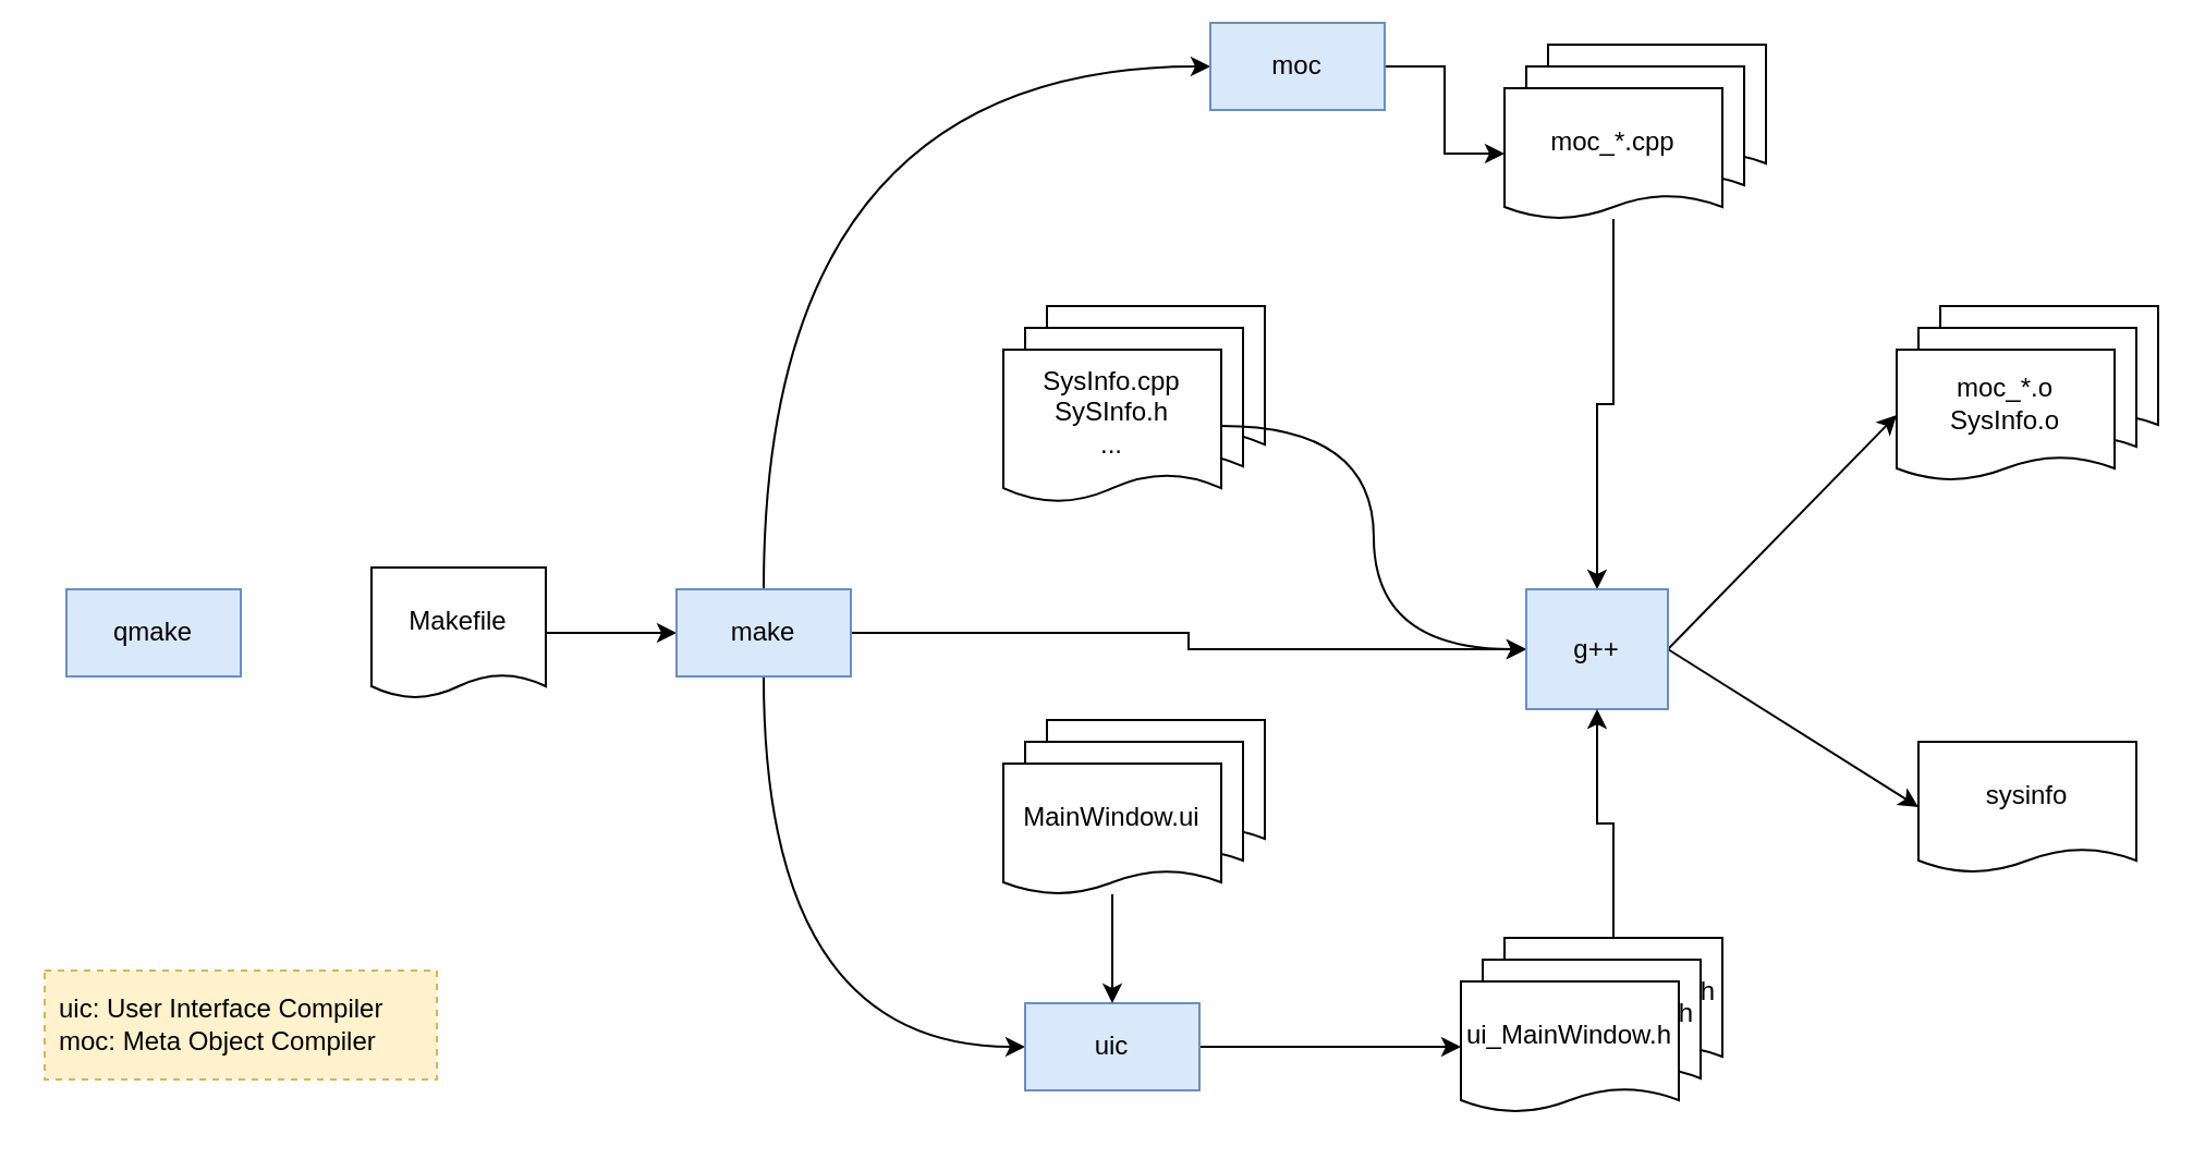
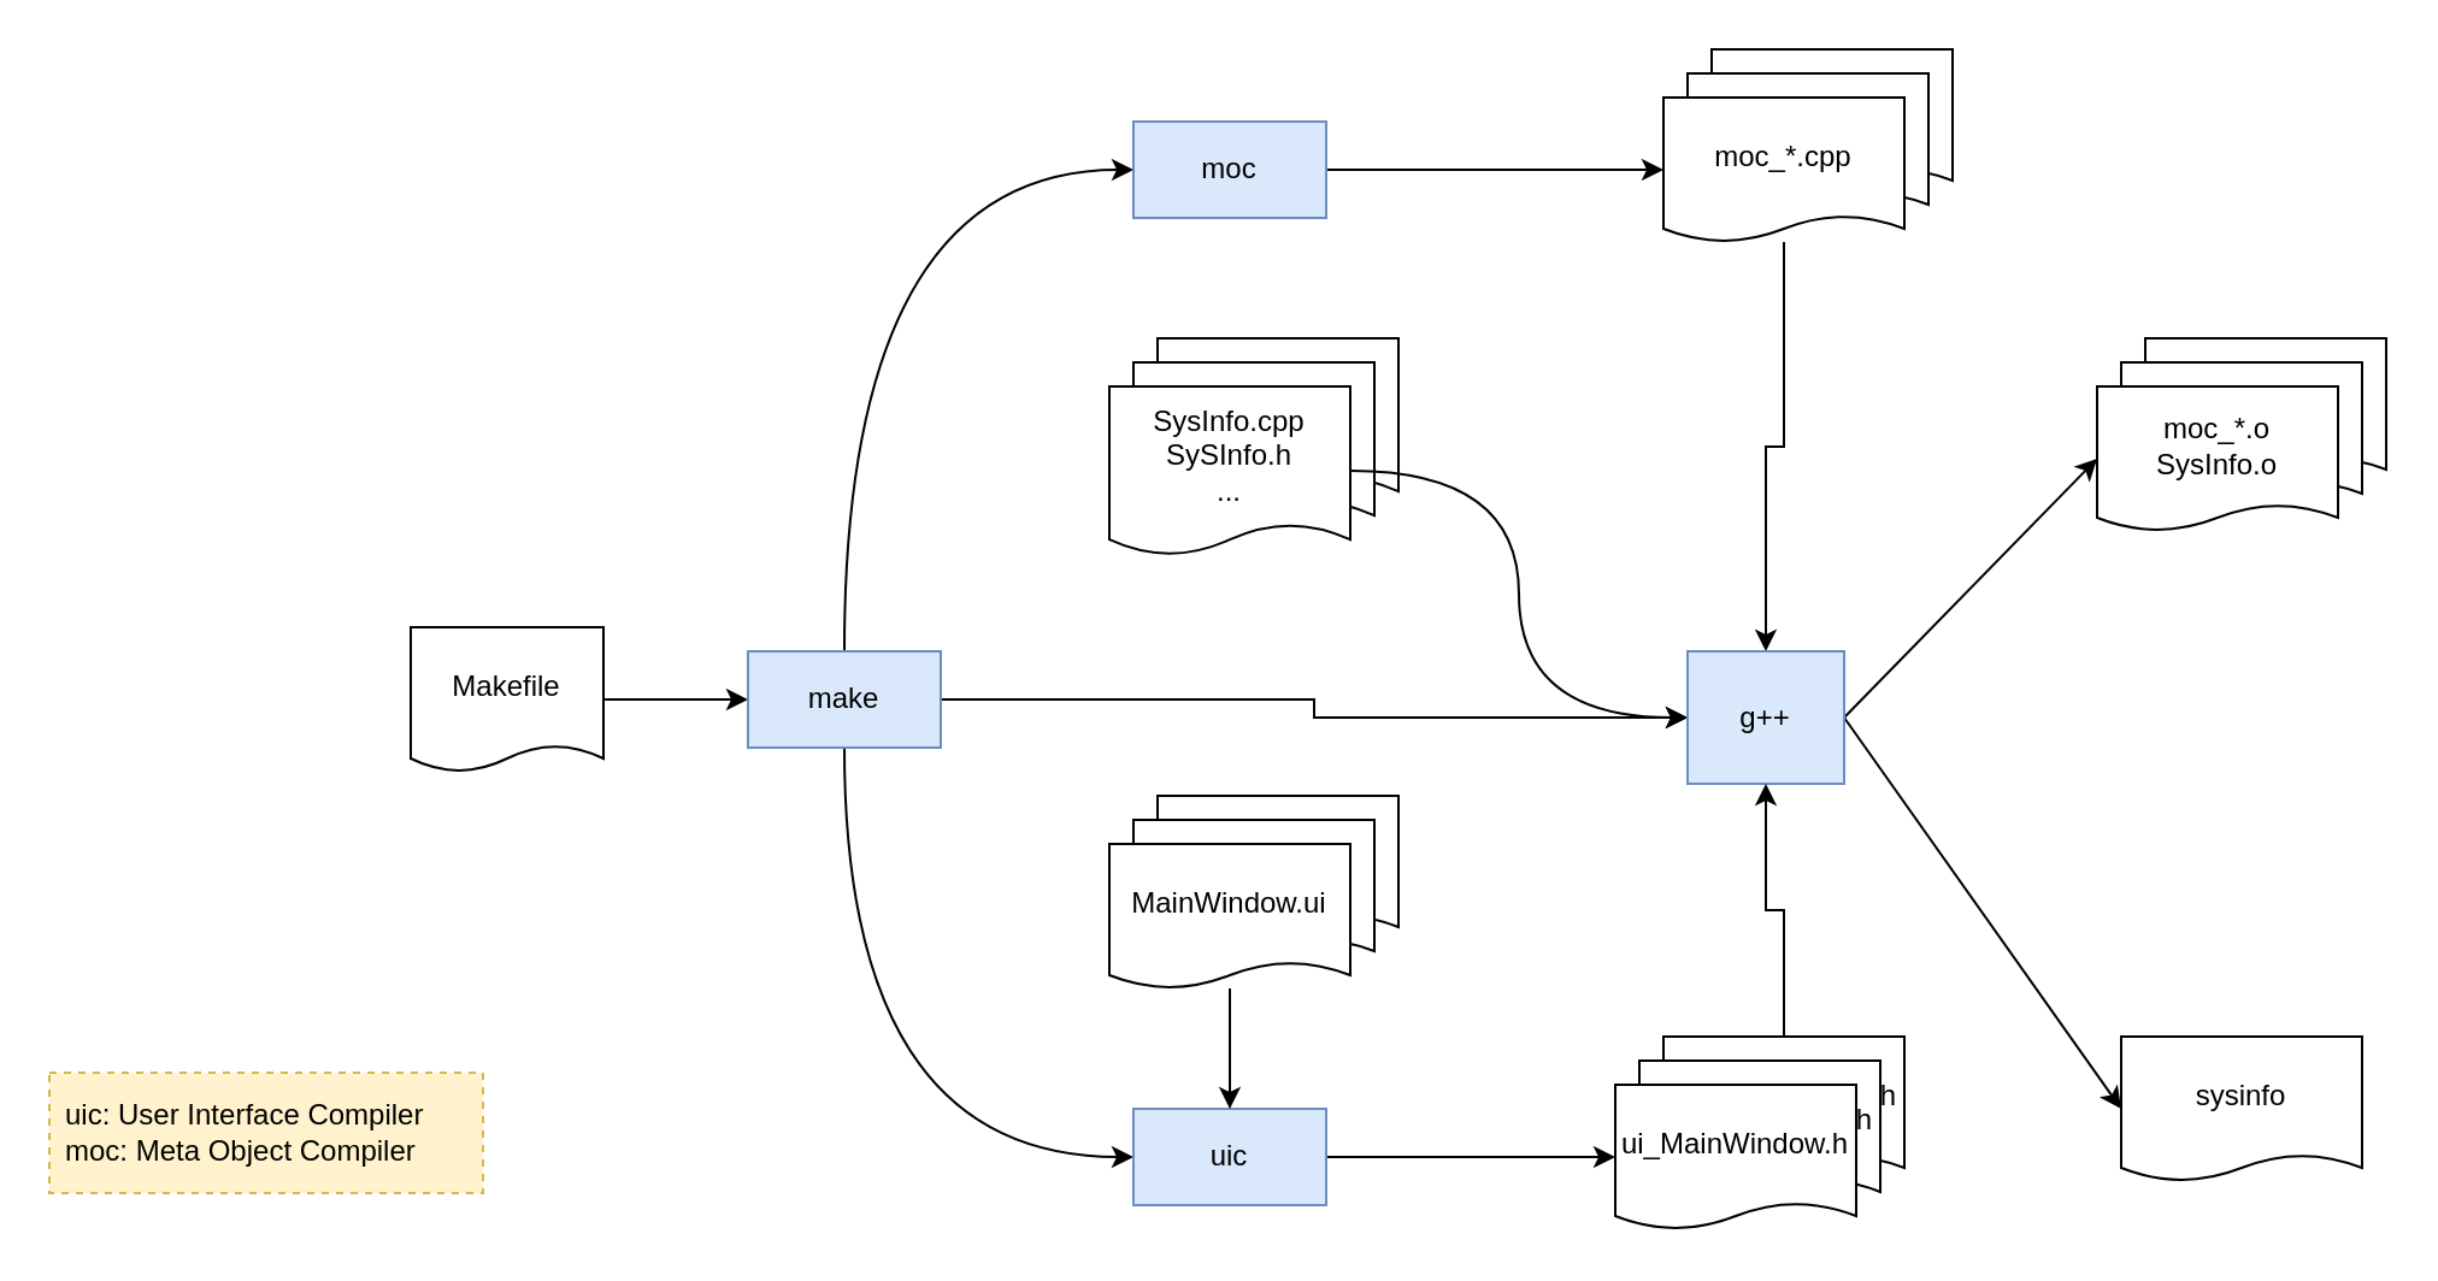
- <mxCell id="10" value="moc" style="rounded=0;whiteSpace=wrap;html=1;fillColor=#dae8fc;strokeColor=#6c8ebf;" parent="1" vertex="1"><mxGeometry x="555" y="10" width="80" height="40" as="geometry" /></mxCell>
+ <mxCell id="10" value="moc" style="rounded=0;whiteSpace=wrap;html=1;fillColor=#dae8fc;strokeColor=#6c8ebf;" parent="1" vertex="1"><mxGeometry x="470" y="50" width="80" height="40" as="geometry" /></mxCell>
- <mxCell id="2" value="qmake" style="rounded=0;whiteSpace=wrap;html=1;fillColor=#dae8fc;strokeColor=#6c8ebf;" parent="1" vertex="1"><mxGeometry x="30" y="270" width="80" height="40" as="geometry" /></mxCell>
- <mxCell id="35" value="sysinfo" style="shape=document;whiteSpace=wrap;html=1;boundedLbl=1;size=0.183;" parent="1" vertex="1"><mxGeometry x="880" y="340" width="100" height="60" as="geometry" /></mxCell>
+ <mxCell id="35" value="sysinfo" style="shape=document;whiteSpace=wrap;html=1;boundedLbl=1;size=0.183;" parent="1" vertex="1"><mxGeometry x="880" y="430" width="100" height="60" as="geometry" /></mxCell>
